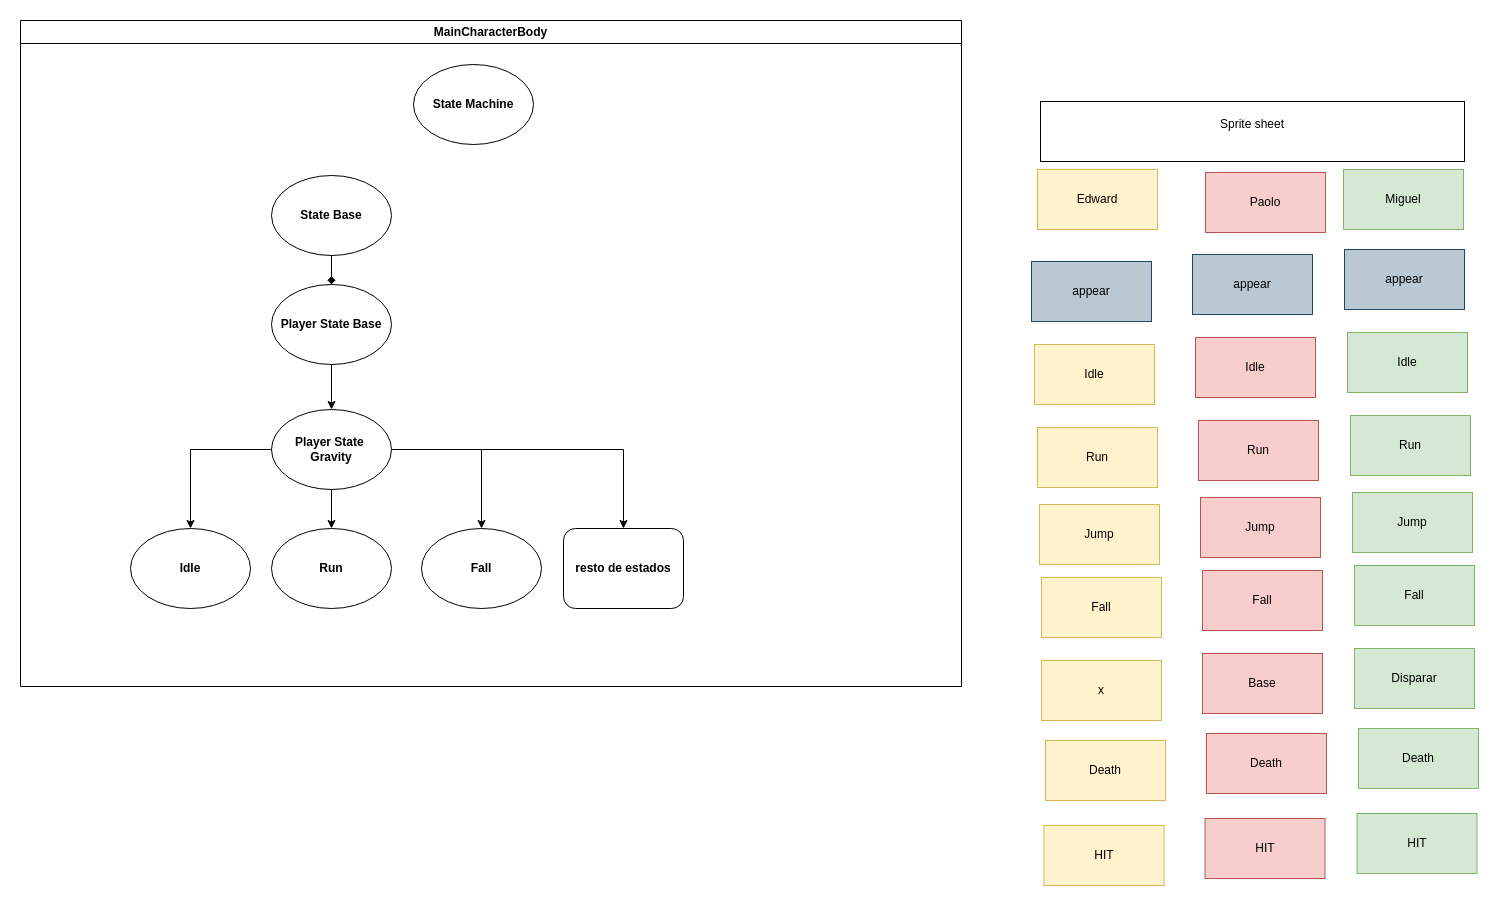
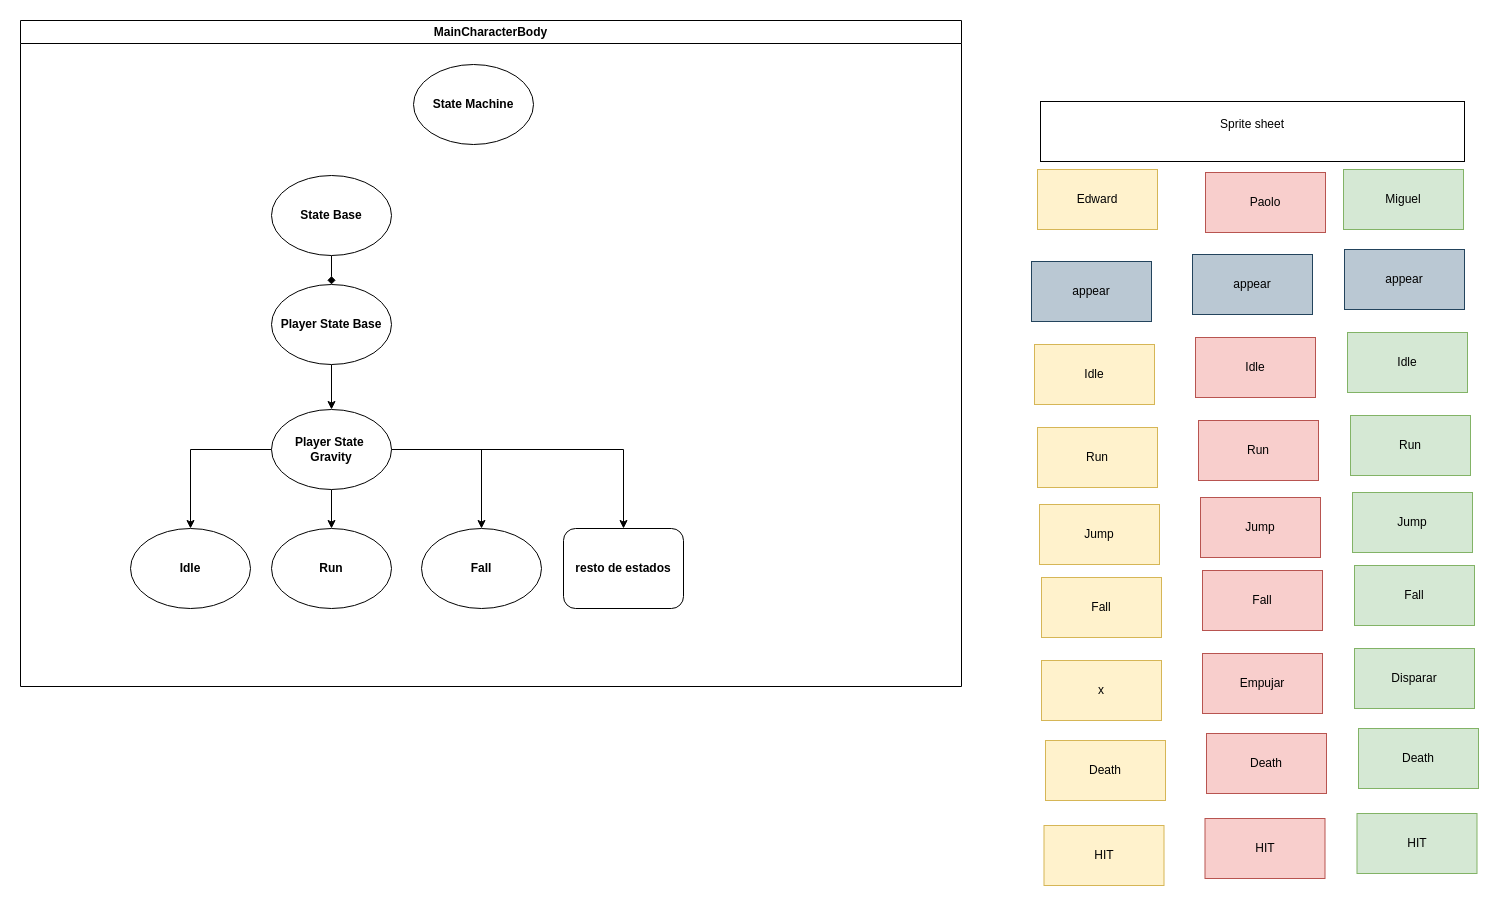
- <mxCell id="32" value="Base" style="rounded=0;whiteSpace=wrap;html=1;fillColor=#f8cecc;strokeColor=#b85450;" parent="1" vertex="1"><mxGeometry x="1202" y="653" width="120" height="60" as="geometry" /></mxCell>
+ <mxCell id="32" value="Empujar" style="rounded=0;whiteSpace=wrap;html=1;fillColor=#f8cecc;strokeColor=#b85450;" parent="1" vertex="1"><mxGeometry x="1202" y="653" width="120" height="60" as="geometry" /></mxCell>
